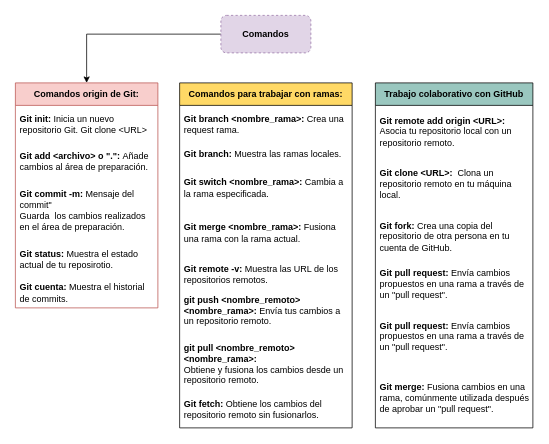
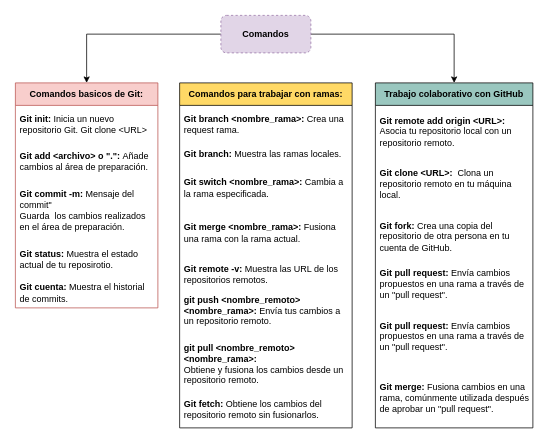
+ <mxCell id="2" style="edgeStyle=orthogonalEdgeStyle;rounded=0;orthogonalLoop=1;jettySize=auto;html=1;" edge="1" parent="1" source="4" target="20"><mxGeometry relative="1" as="geometry" /></mxCell>
- <mxCell id="5" value="&lt;b&gt;Comandos origin de Git:&lt;/b&gt;" style="swimlane;fontStyle=0;childLayout=stackLayout;horizontal=1;startSize=30;horizontalStack=0;resizeParent=1;resizeParentMax=0;resizeLast=0;collapsible=1;marginBottom=0;whiteSpace=wrap;html=1;fillColor=#f8cecc;strokeColor=#b85450;" vertex="1" parent="1"><mxGeometry x="20" y="110" width="190" height="300" as="geometry" /></mxCell>
+ <mxCell id="5" value="&lt;b&gt;Comandos basicos de Git:&lt;/b&gt;" style="swimlane;fontStyle=0;childLayout=stackLayout;horizontal=1;startSize=30;horizontalStack=0;resizeParent=1;resizeParentMax=0;resizeLast=0;collapsible=1;marginBottom=0;whiteSpace=wrap;html=1;fillColor=#f8cecc;strokeColor=#b85450;" vertex="1" parent="1"><mxGeometry x="20" y="110" width="190" height="300" as="geometry" /></mxCell>
